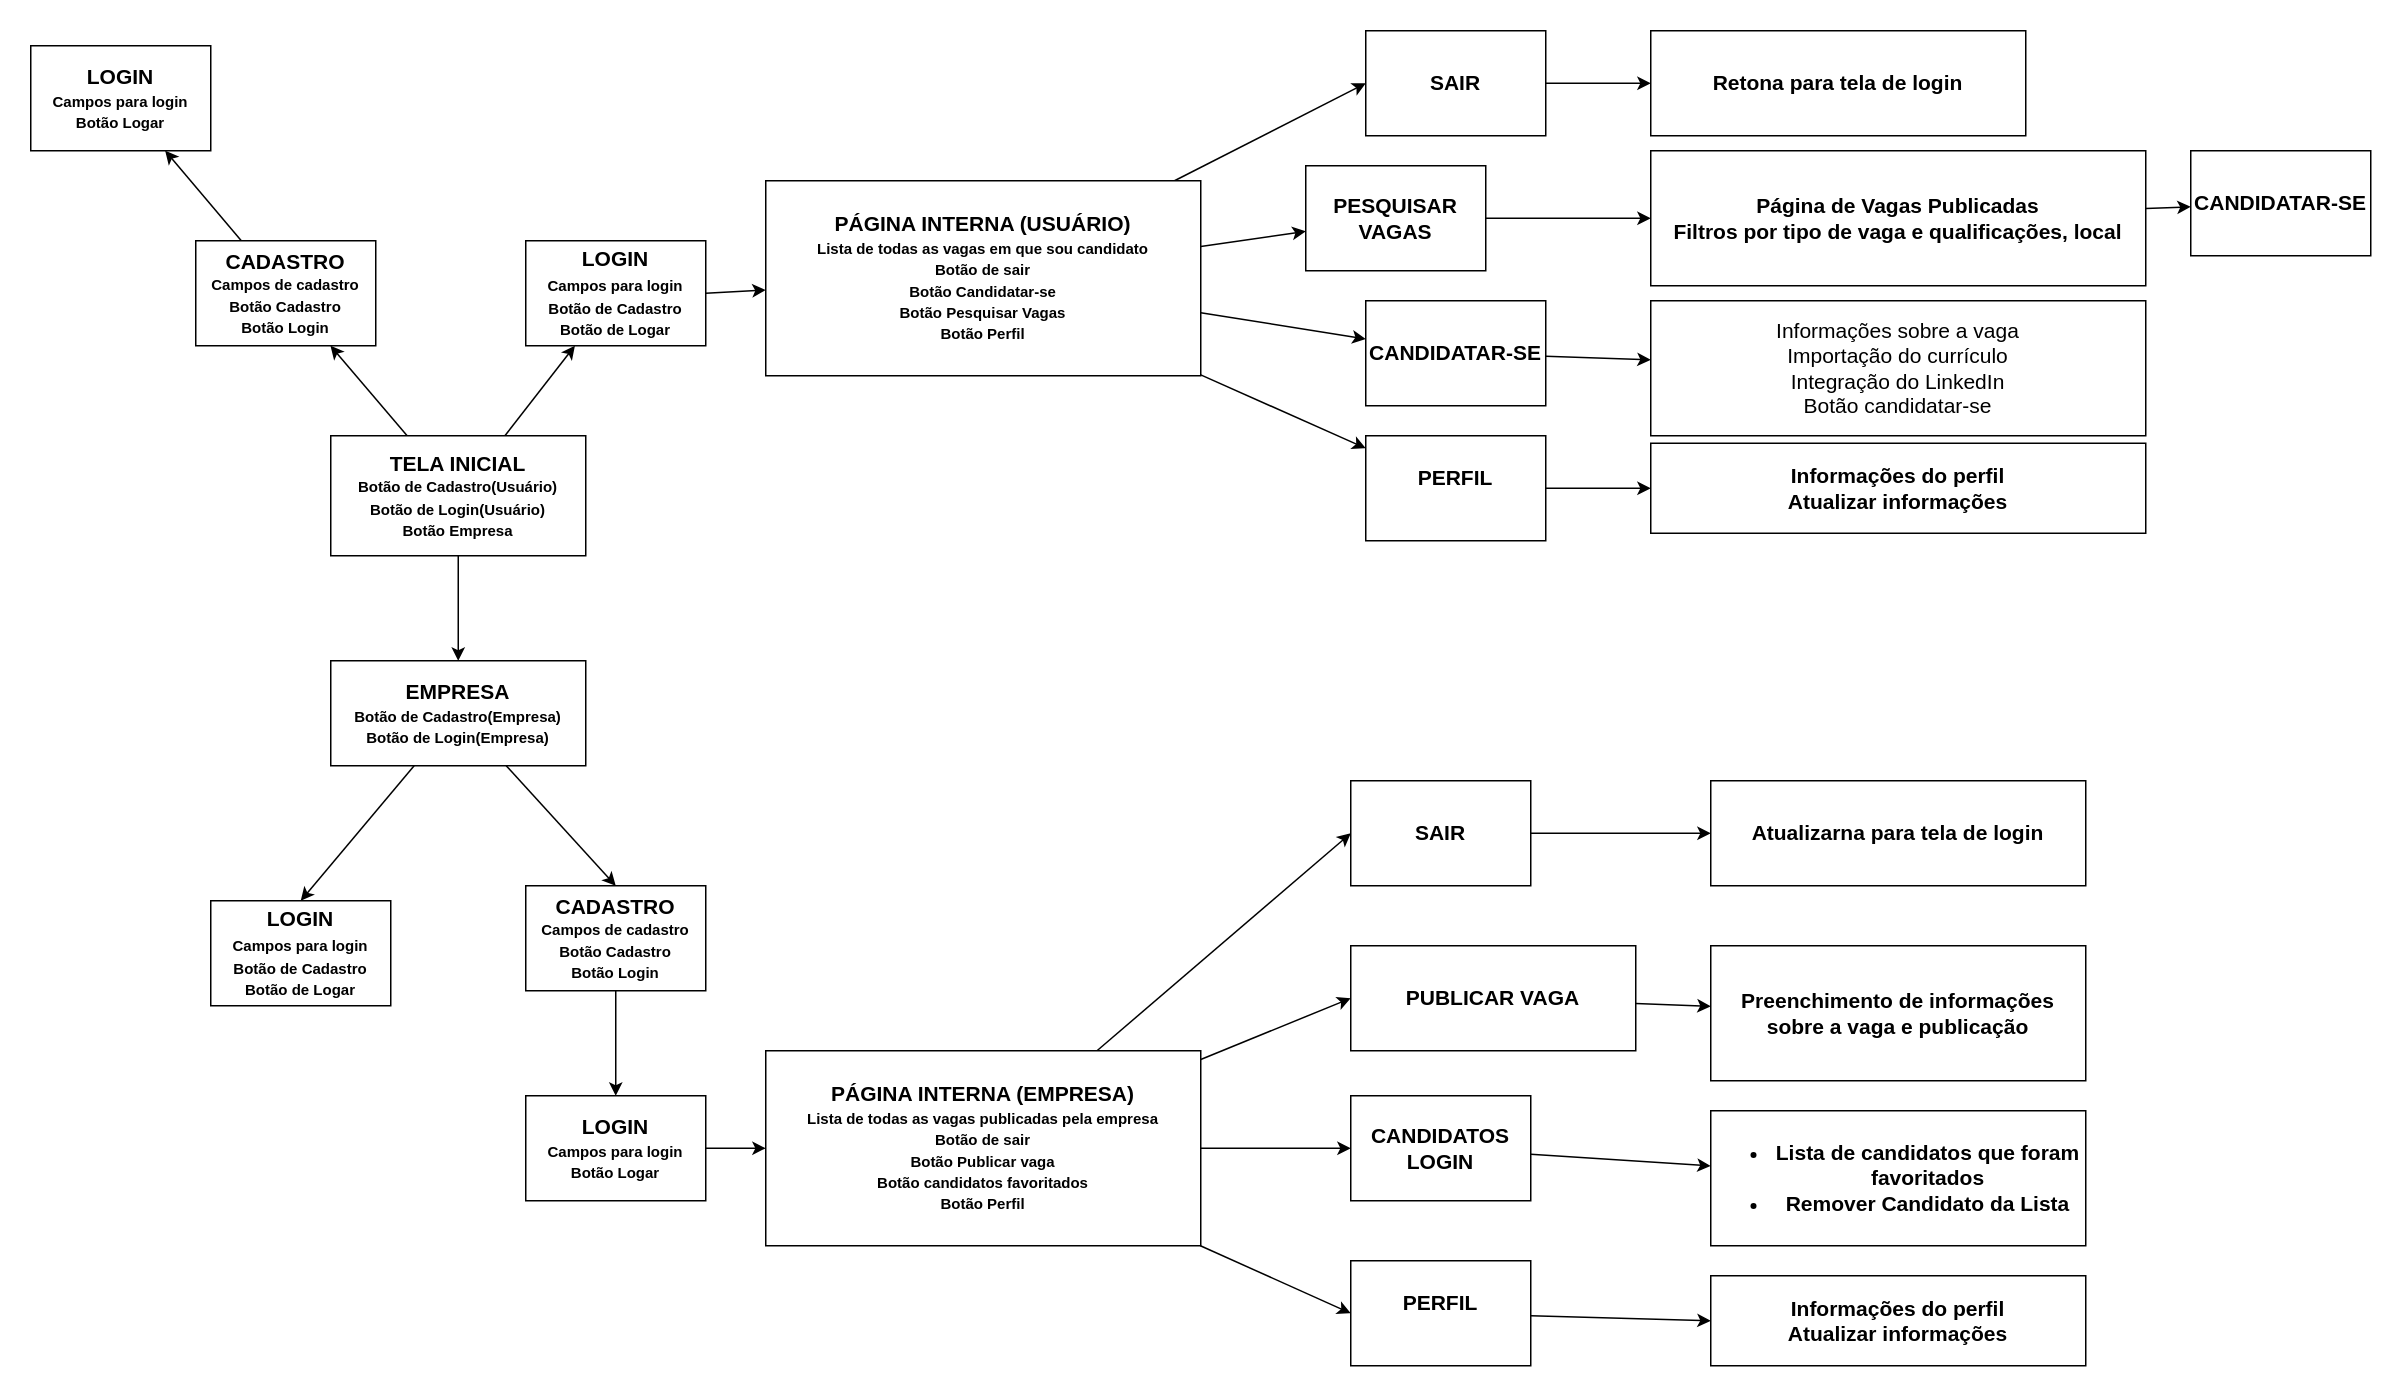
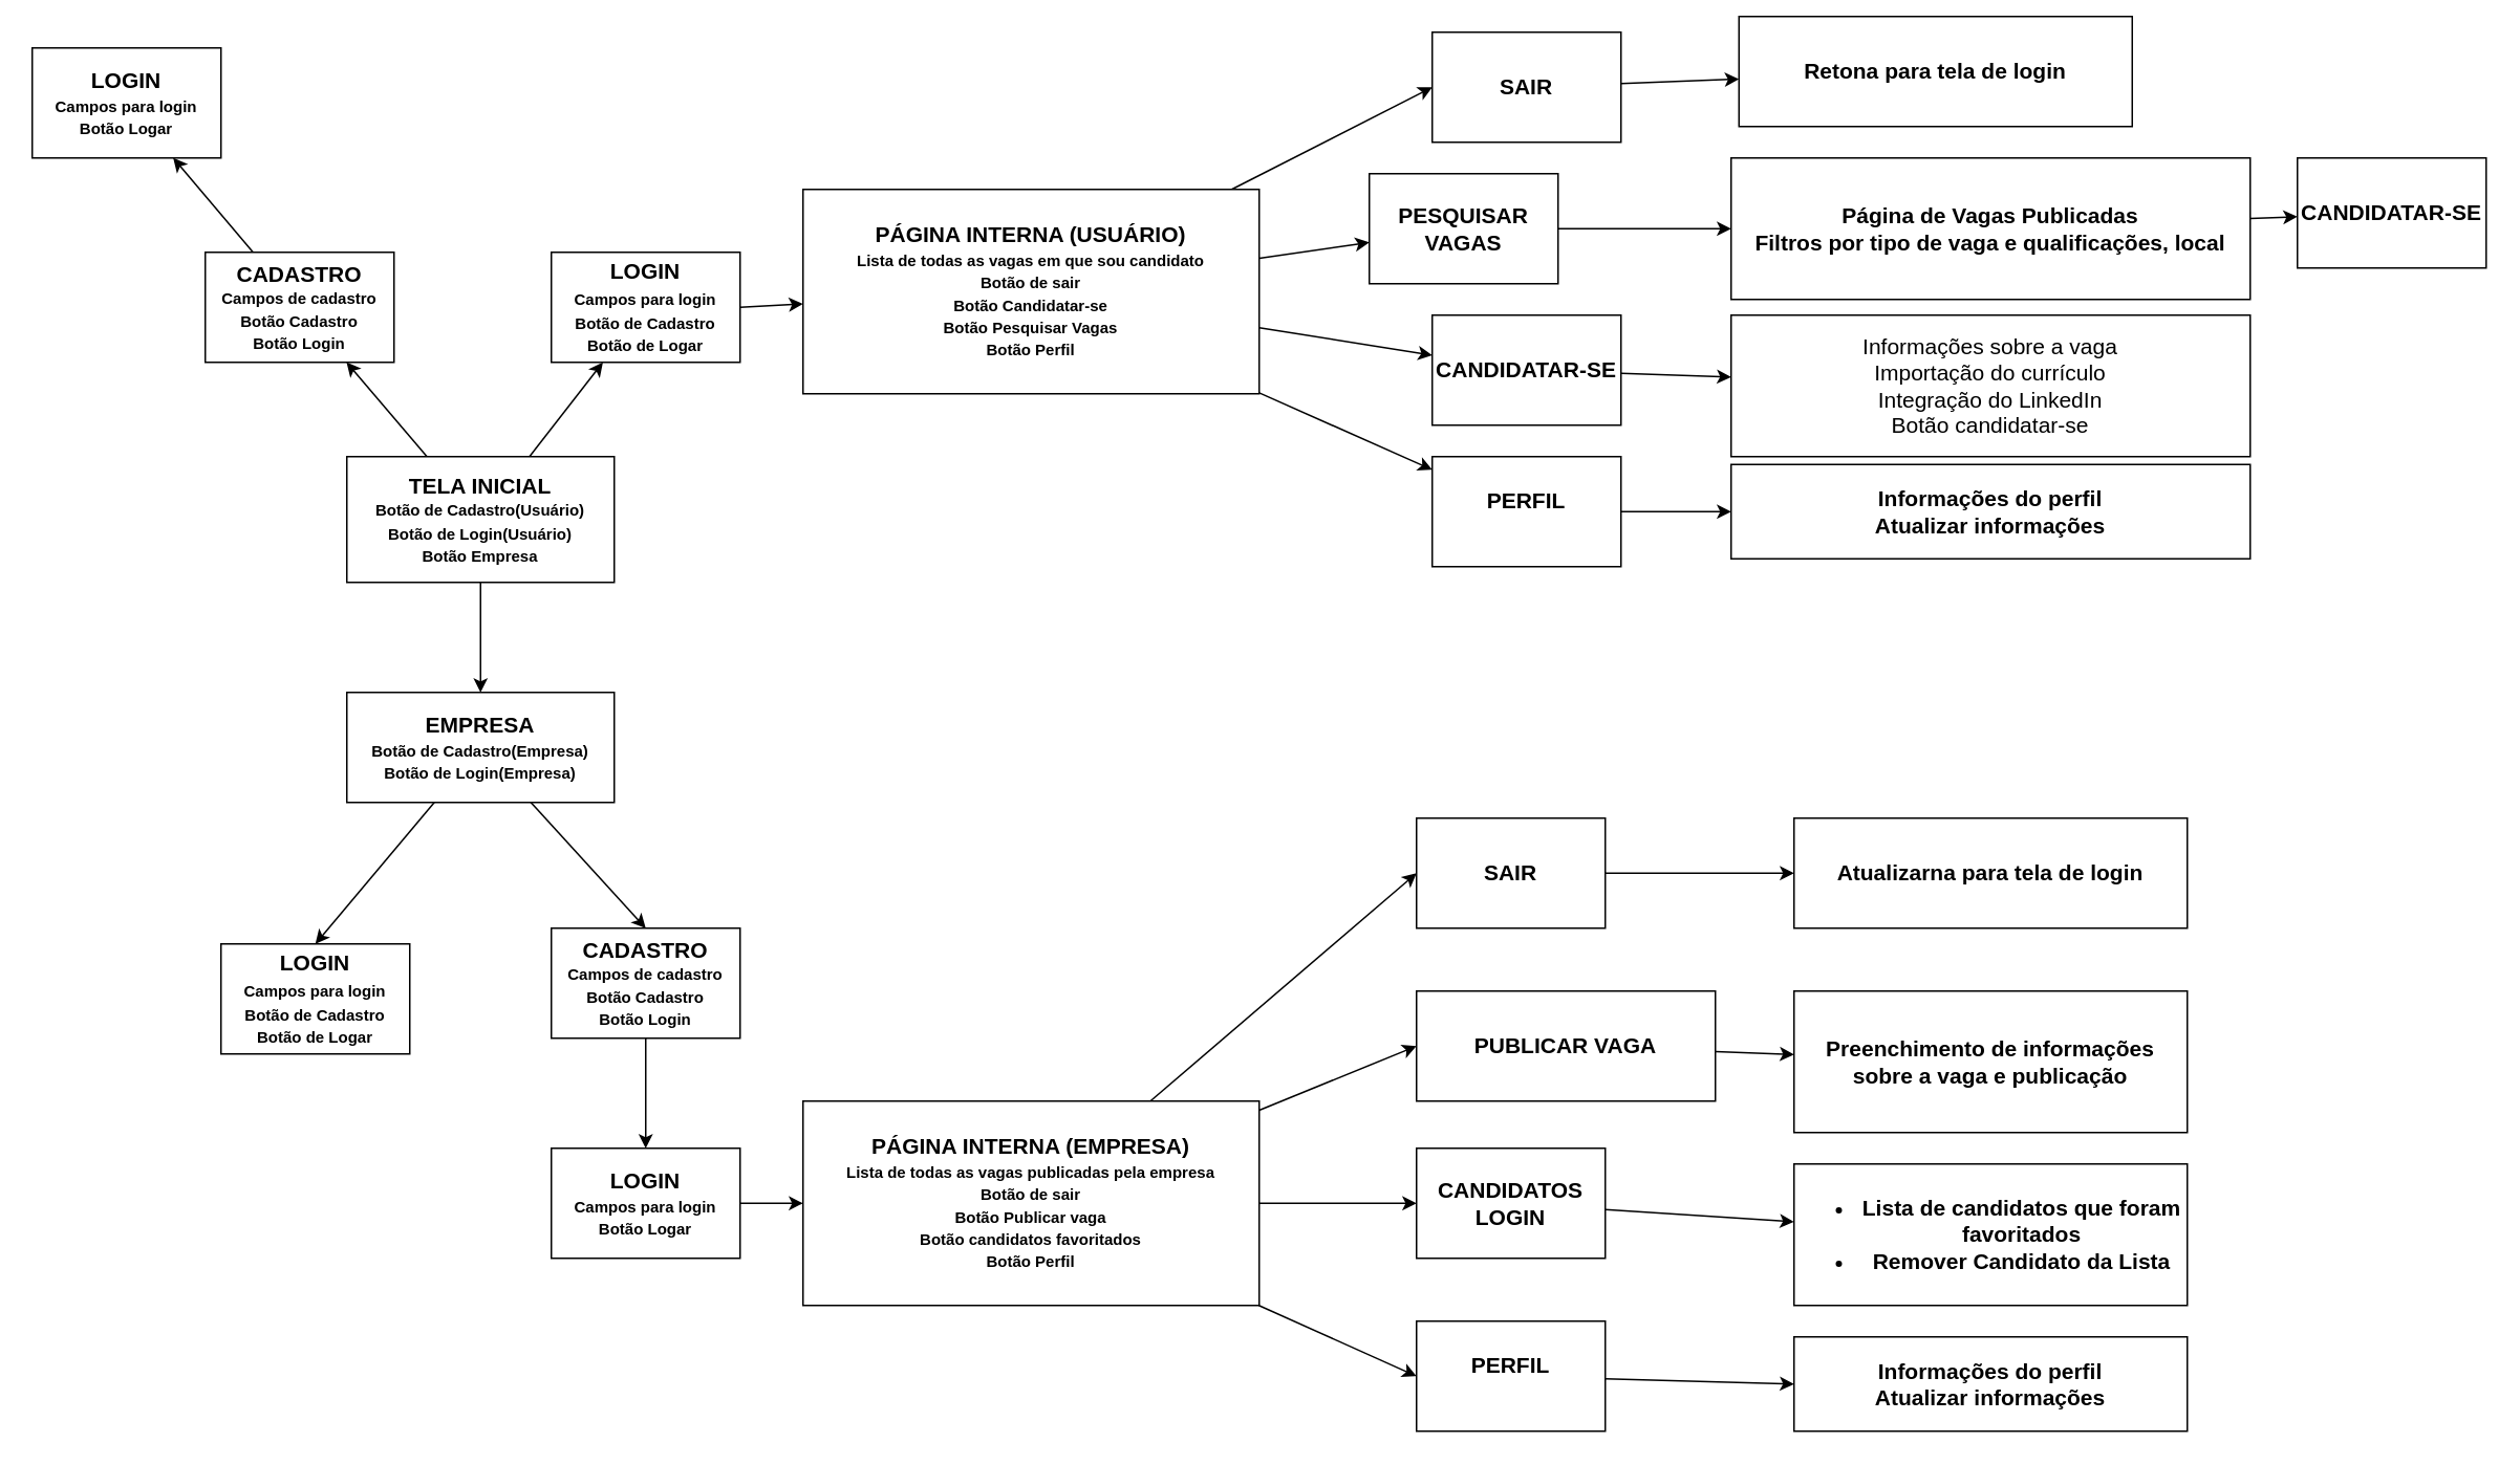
- <mxCell id="49" value="&lt;div style=&quot;&quot;&gt;&lt;span style=&quot;font-size: 14px;&quot;&gt;&lt;b&gt;Retona para tela de login&lt;/b&gt;&lt;/span&gt;&lt;/div&gt;" style="whiteSpace=wrap;html=1;" vertex="1" parent="1"><mxGeometry x="1100" y="20" width="250" height="70" as="geometry" /></mxCell>
+ <mxCell id="49" value="&lt;div style=&quot;&quot;&gt;&lt;span style=&quot;font-size: 14px;&quot;&gt;&lt;b&gt;Retona para tela de login&lt;/b&gt;&lt;/span&gt;&lt;/div&gt;" style="whiteSpace=wrap;html=1;" vertex="1" parent="1"><mxGeometry x="1105" y="10" width="250" height="70" as="geometry" /></mxCell>
